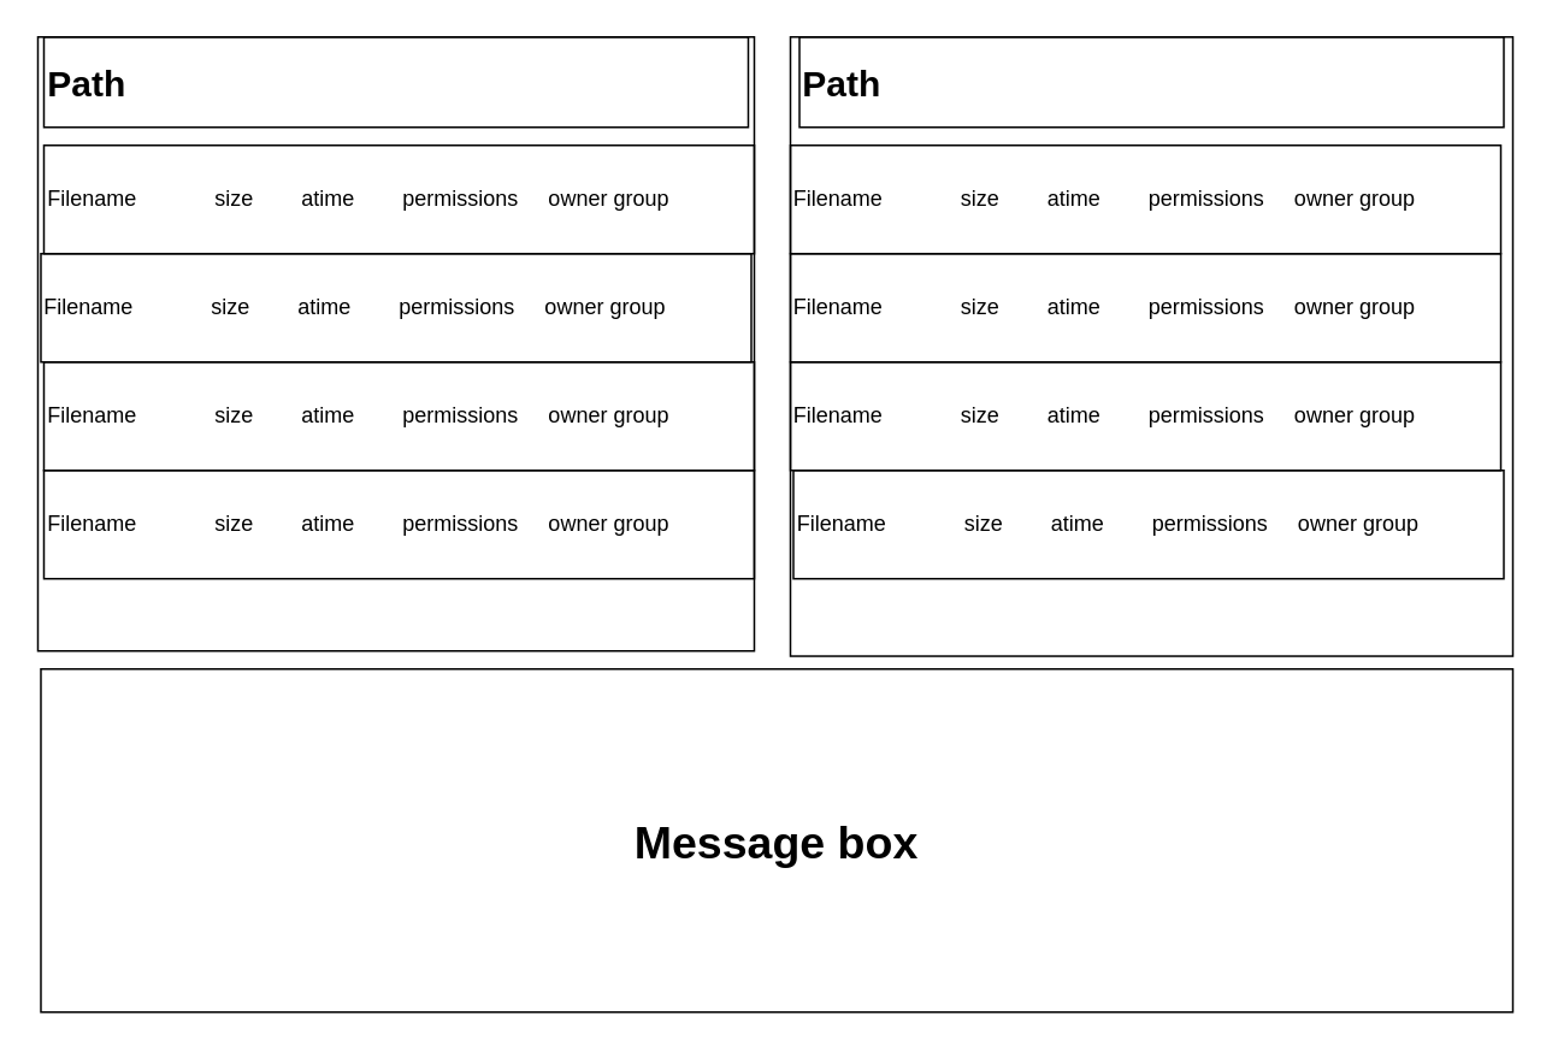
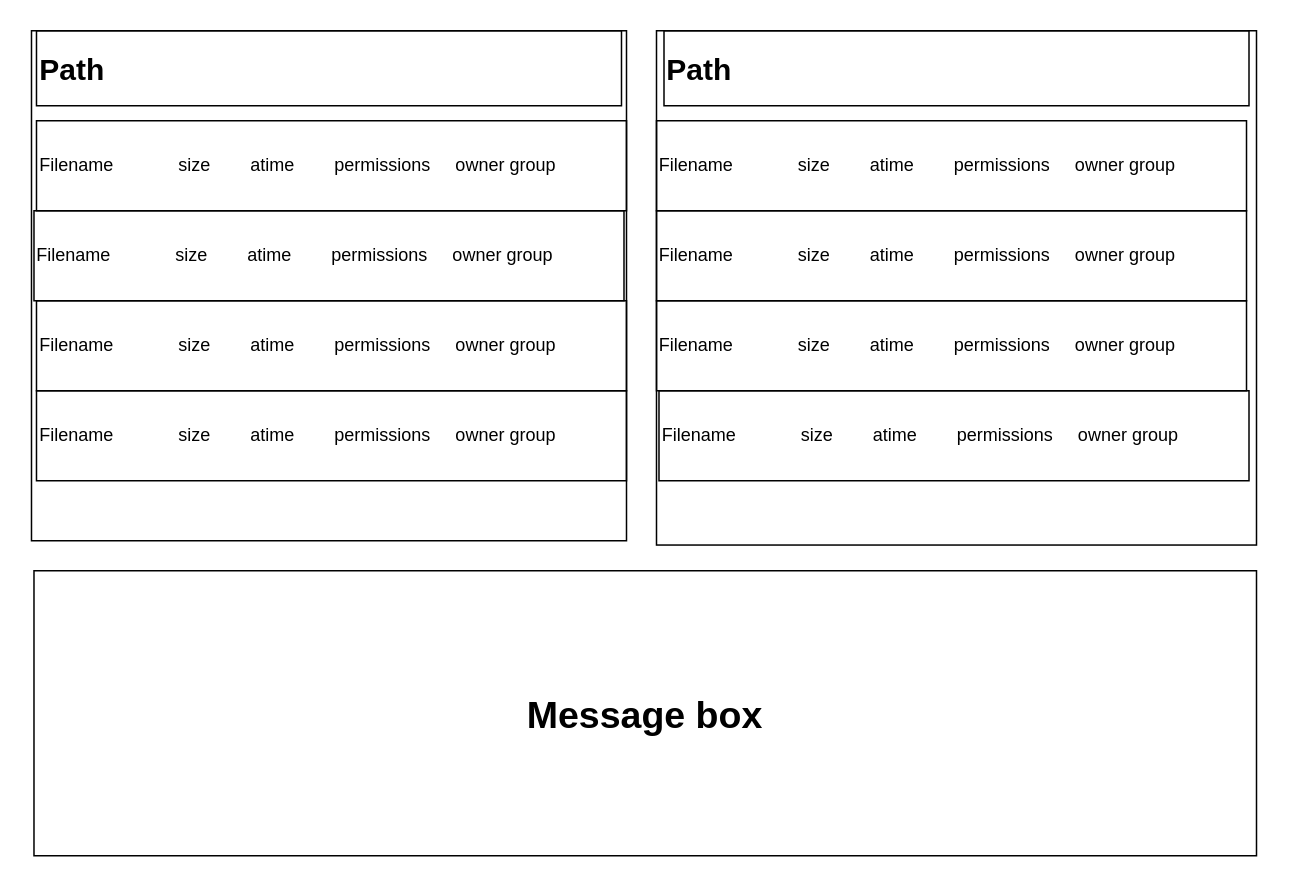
- <mxCell id="14" value="Message box" style="rounded=0;whiteSpace=wrap;html=1;fillColor=none;align=center;fontStyle=1;fontSize=25;" vertex="1" parent="1"><mxGeometry x="21.99" y="370" width="815.01" height="190" as="geometry" /></mxCell>
+ <mxCell id="14" value="Message box" style="rounded=0;whiteSpace=wrap;html=1;fillColor=none;align=center;fontStyle=1;fontSize=25;" vertex="1" parent="1"><mxGeometry x="21.99" y="380" width="815.01" height="190" as="geometry" /></mxCell>
